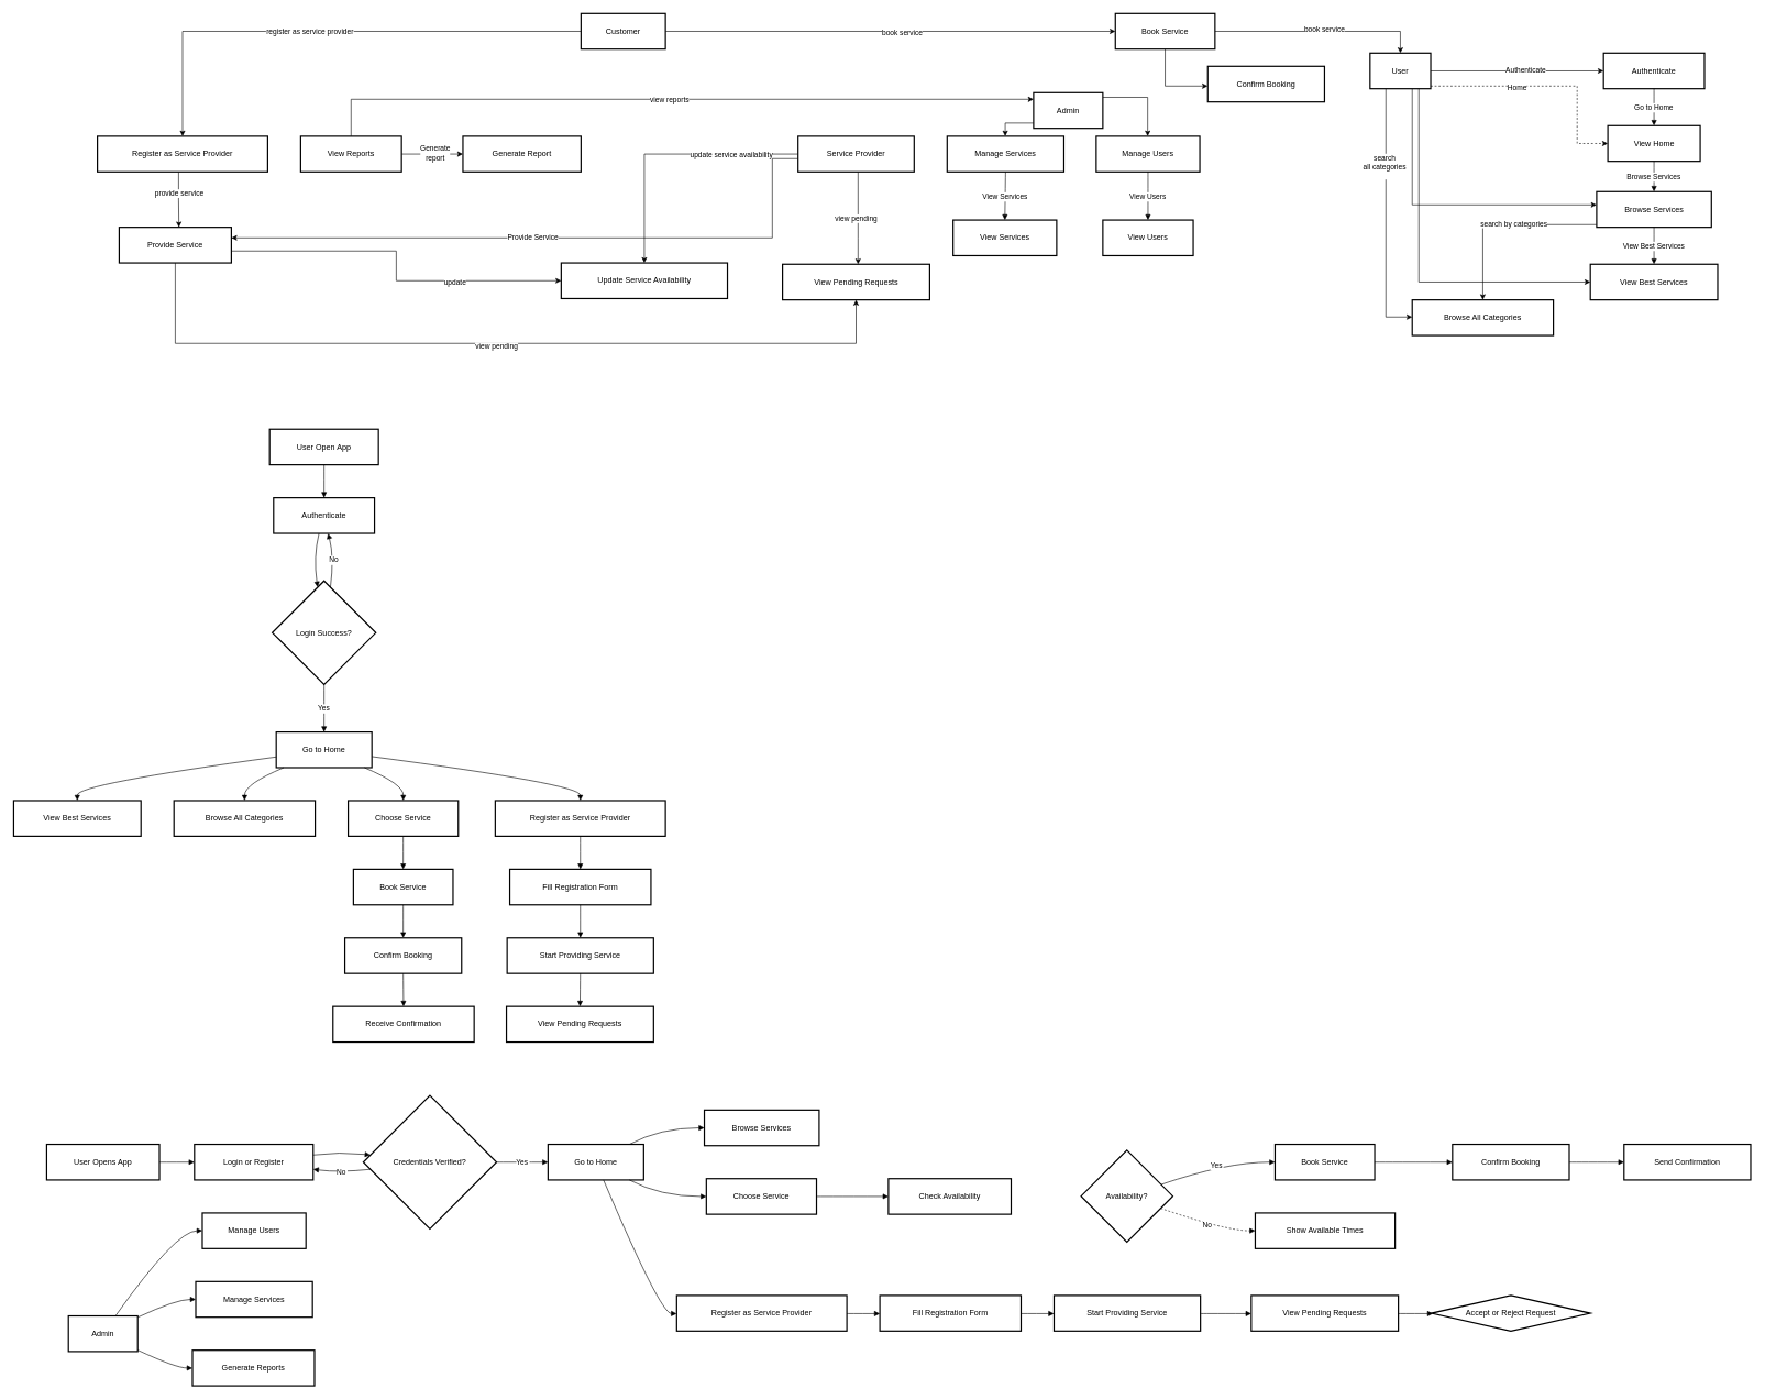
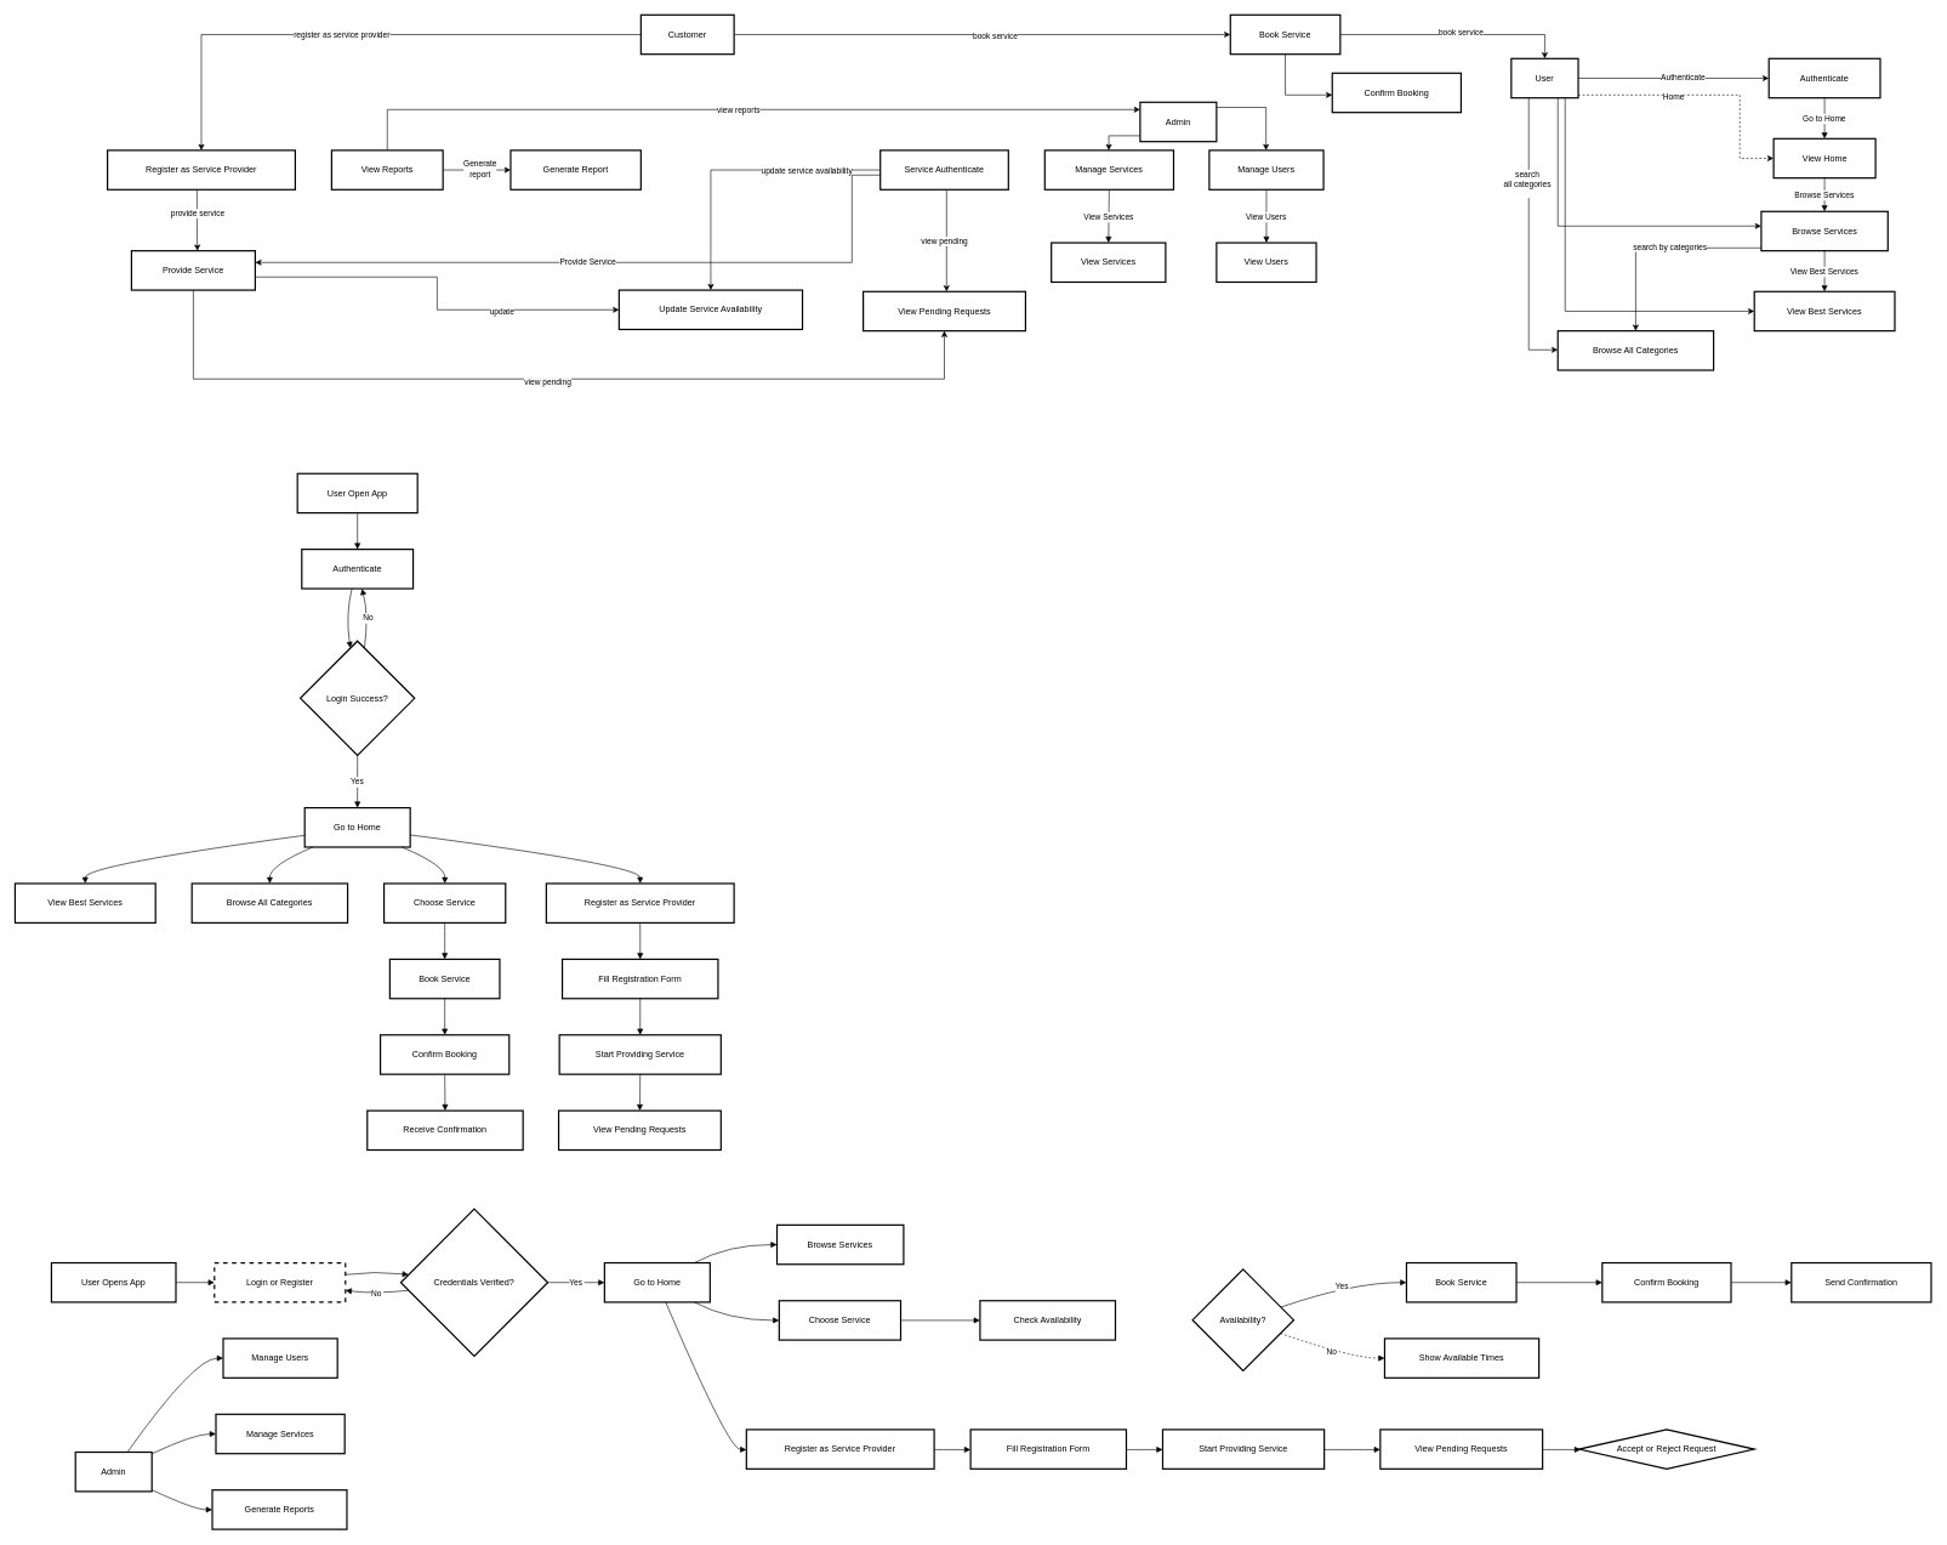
- <mxCell id="36" value="Service Provider" style="whiteSpace=wrap;strokeWidth=2;" parent="1" vertex="1"><mxGeometry x="1209" y="206" width="176" height="54" as="geometry" /></mxCell>
+ <mxCell id="36" value="Service Authenticate" style="whiteSpace=wrap;strokeWidth=2;" parent="1" vertex="1"><mxGeometry x="1209" y="206" width="176" height="54" as="geometry" /></mxCell>
- <mxCell id="92" value="Login or Register" style="whiteSpace=wrap;strokeWidth=2;" parent="1" vertex="1"><mxGeometry x="294" y="1734" width="180" height="54" as="geometry" /></mxCell>
+ <mxCell id="92" value="Login or Register" style="whiteSpace=wrap;strokeWidth=2;dashed=1;" parent="1" vertex="1"><mxGeometry x="294" y="1734" width="180" height="54" as="geometry" /></mxCell>
